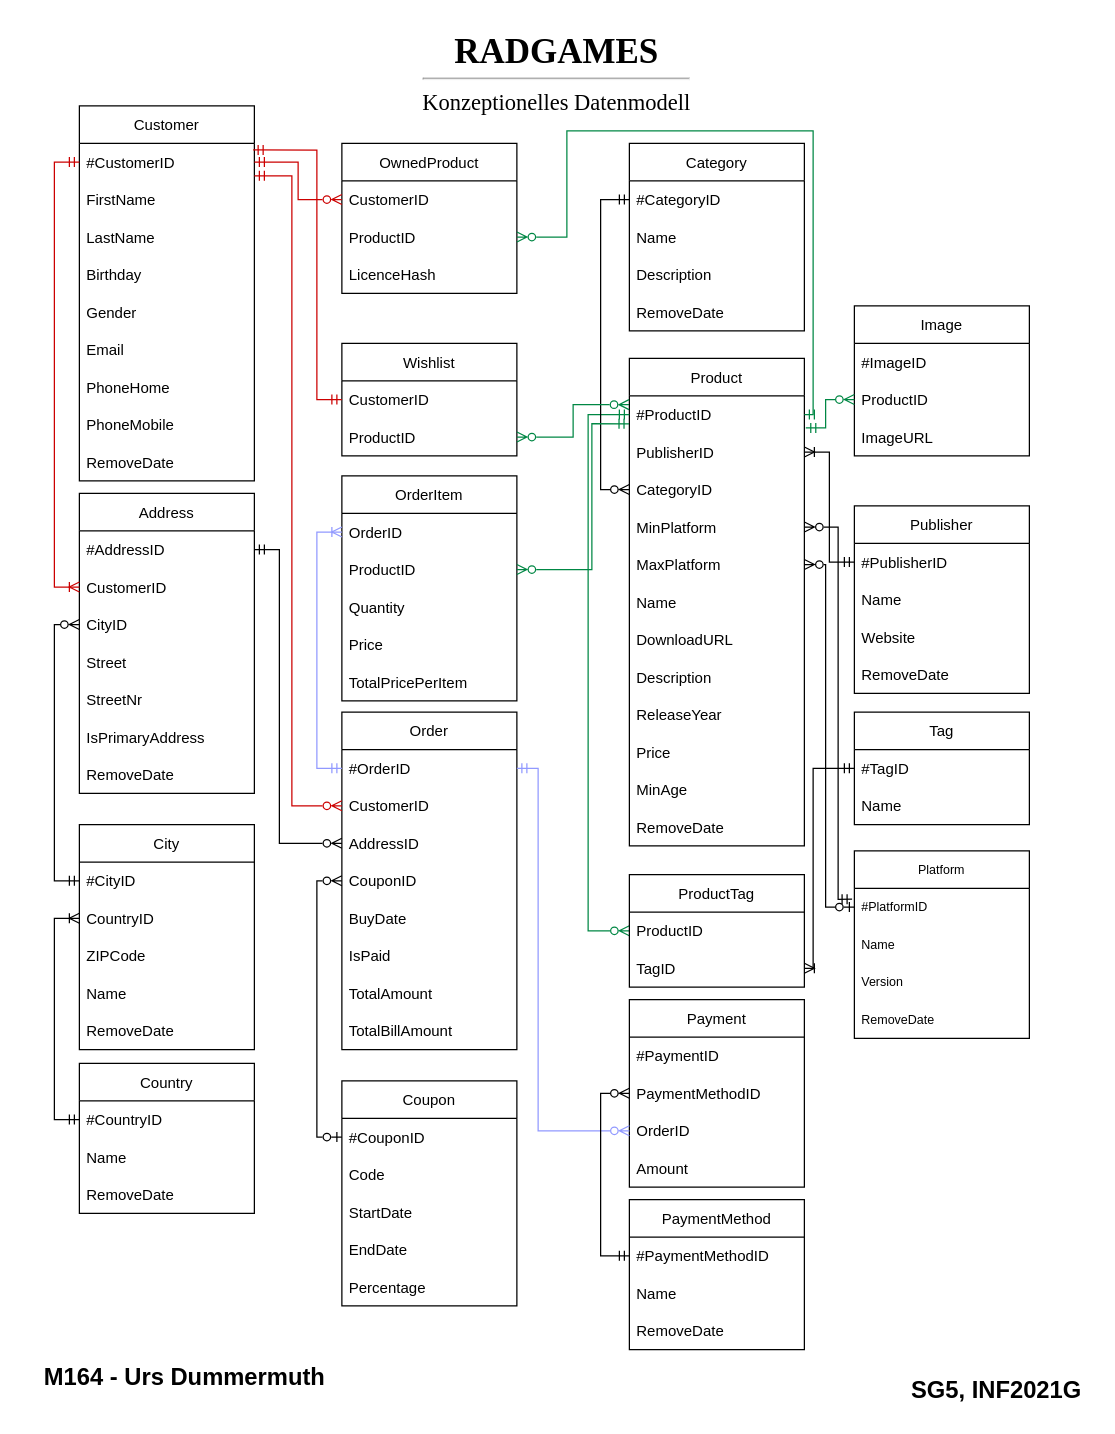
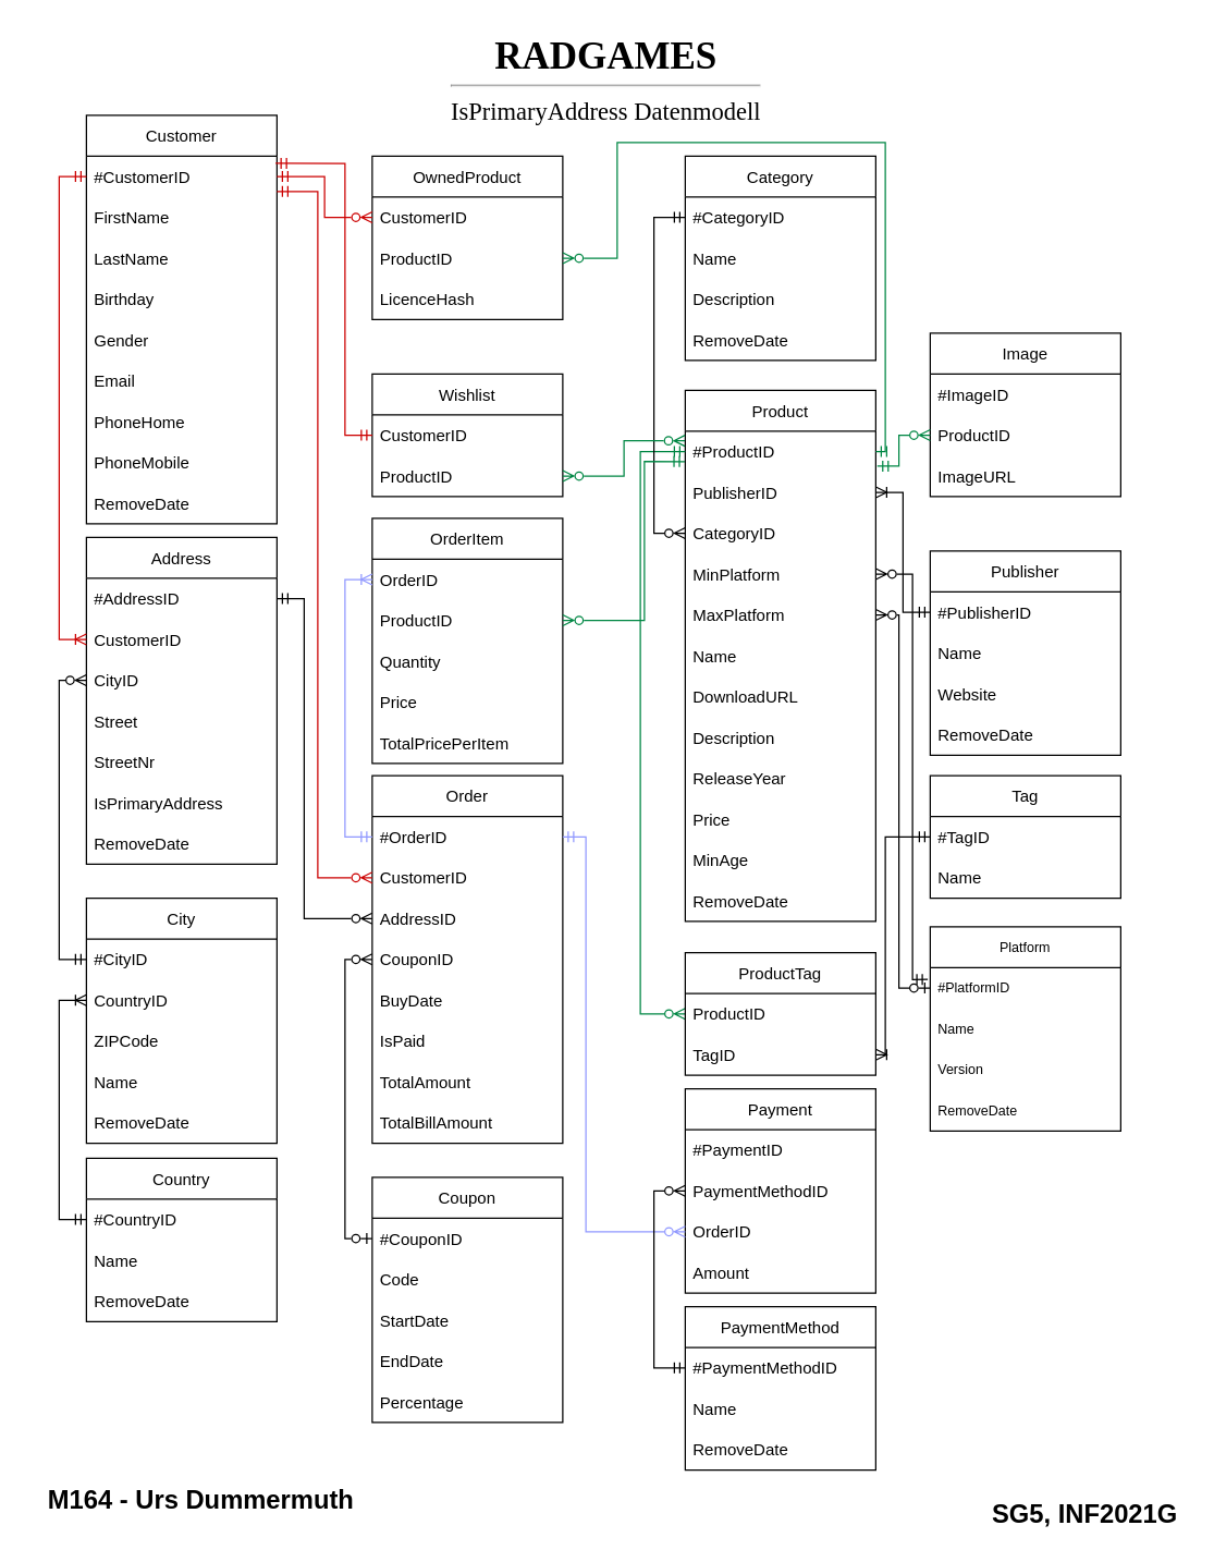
- <mxCell id="35" value="&lt;p style=&quot;line-height: 0.7&quot;&gt;&lt;/p&gt;&lt;h1 style=&quot;font-size: 28px ; line-height: 0.2&quot;&gt;RADGAMES&lt;/h1&gt;&lt;hr&gt;&lt;div style=&quot;line-height: 0.1&quot;&gt;&lt;font style=&quot;font-size: 18px ; line-height: 0&quot;&gt;Konzeptionelles Datenmodell&lt;/font&gt;&lt;/div&gt;&lt;p&gt;&lt;/p&gt;" style="text;html=1;strokeColor=none;fillColor=none;spacing=5;spacingTop=-20;whiteSpace=wrap;overflow=hidden;rounded=0;align=center;fontSize=28;fontFamily=Permanent Marker;fontStyle=0;fontSource=https%3A%2F%2Ffonts.googleapis.com%2Fcss%3Ffamily%3DPermanent%2BMarker;" parent="1" vertex="1"><mxGeometry y="20" width="850" height="80" as="geometry" x="20" /></mxCell>
+ <mxCell id="35" value="&lt;p style=&quot;line-height: 0.7&quot;&gt;&lt;/p&gt;&lt;h1 style=&quot;font-size: 28px ; line-height: 0.2&quot;&gt;RADGAMES&lt;/h1&gt;&lt;hr&gt;&lt;div style=&quot;line-height: 0.1&quot;&gt;&lt;font style=&quot;font-size: 18px ; line-height: 0&quot;&gt;IsPrimaryAddress Datenmodell&lt;/font&gt;&lt;/div&gt;&lt;p&gt;&lt;/p&gt;" style="text;html=1;strokeColor=none;fillColor=none;spacing=5;spacingTop=-20;whiteSpace=wrap;overflow=hidden;rounded=0;align=center;fontSize=28;fontFamily=Permanent Marker;fontStyle=0;fontSource=https%3A%2F%2Ffonts.googleapis.com%2Fcss%3Ffamily%3DPermanent%2BMarker;" parent="1" vertex="1"><mxGeometry y="20" width="850" height="80" as="geometry" x="20" /></mxCell>
